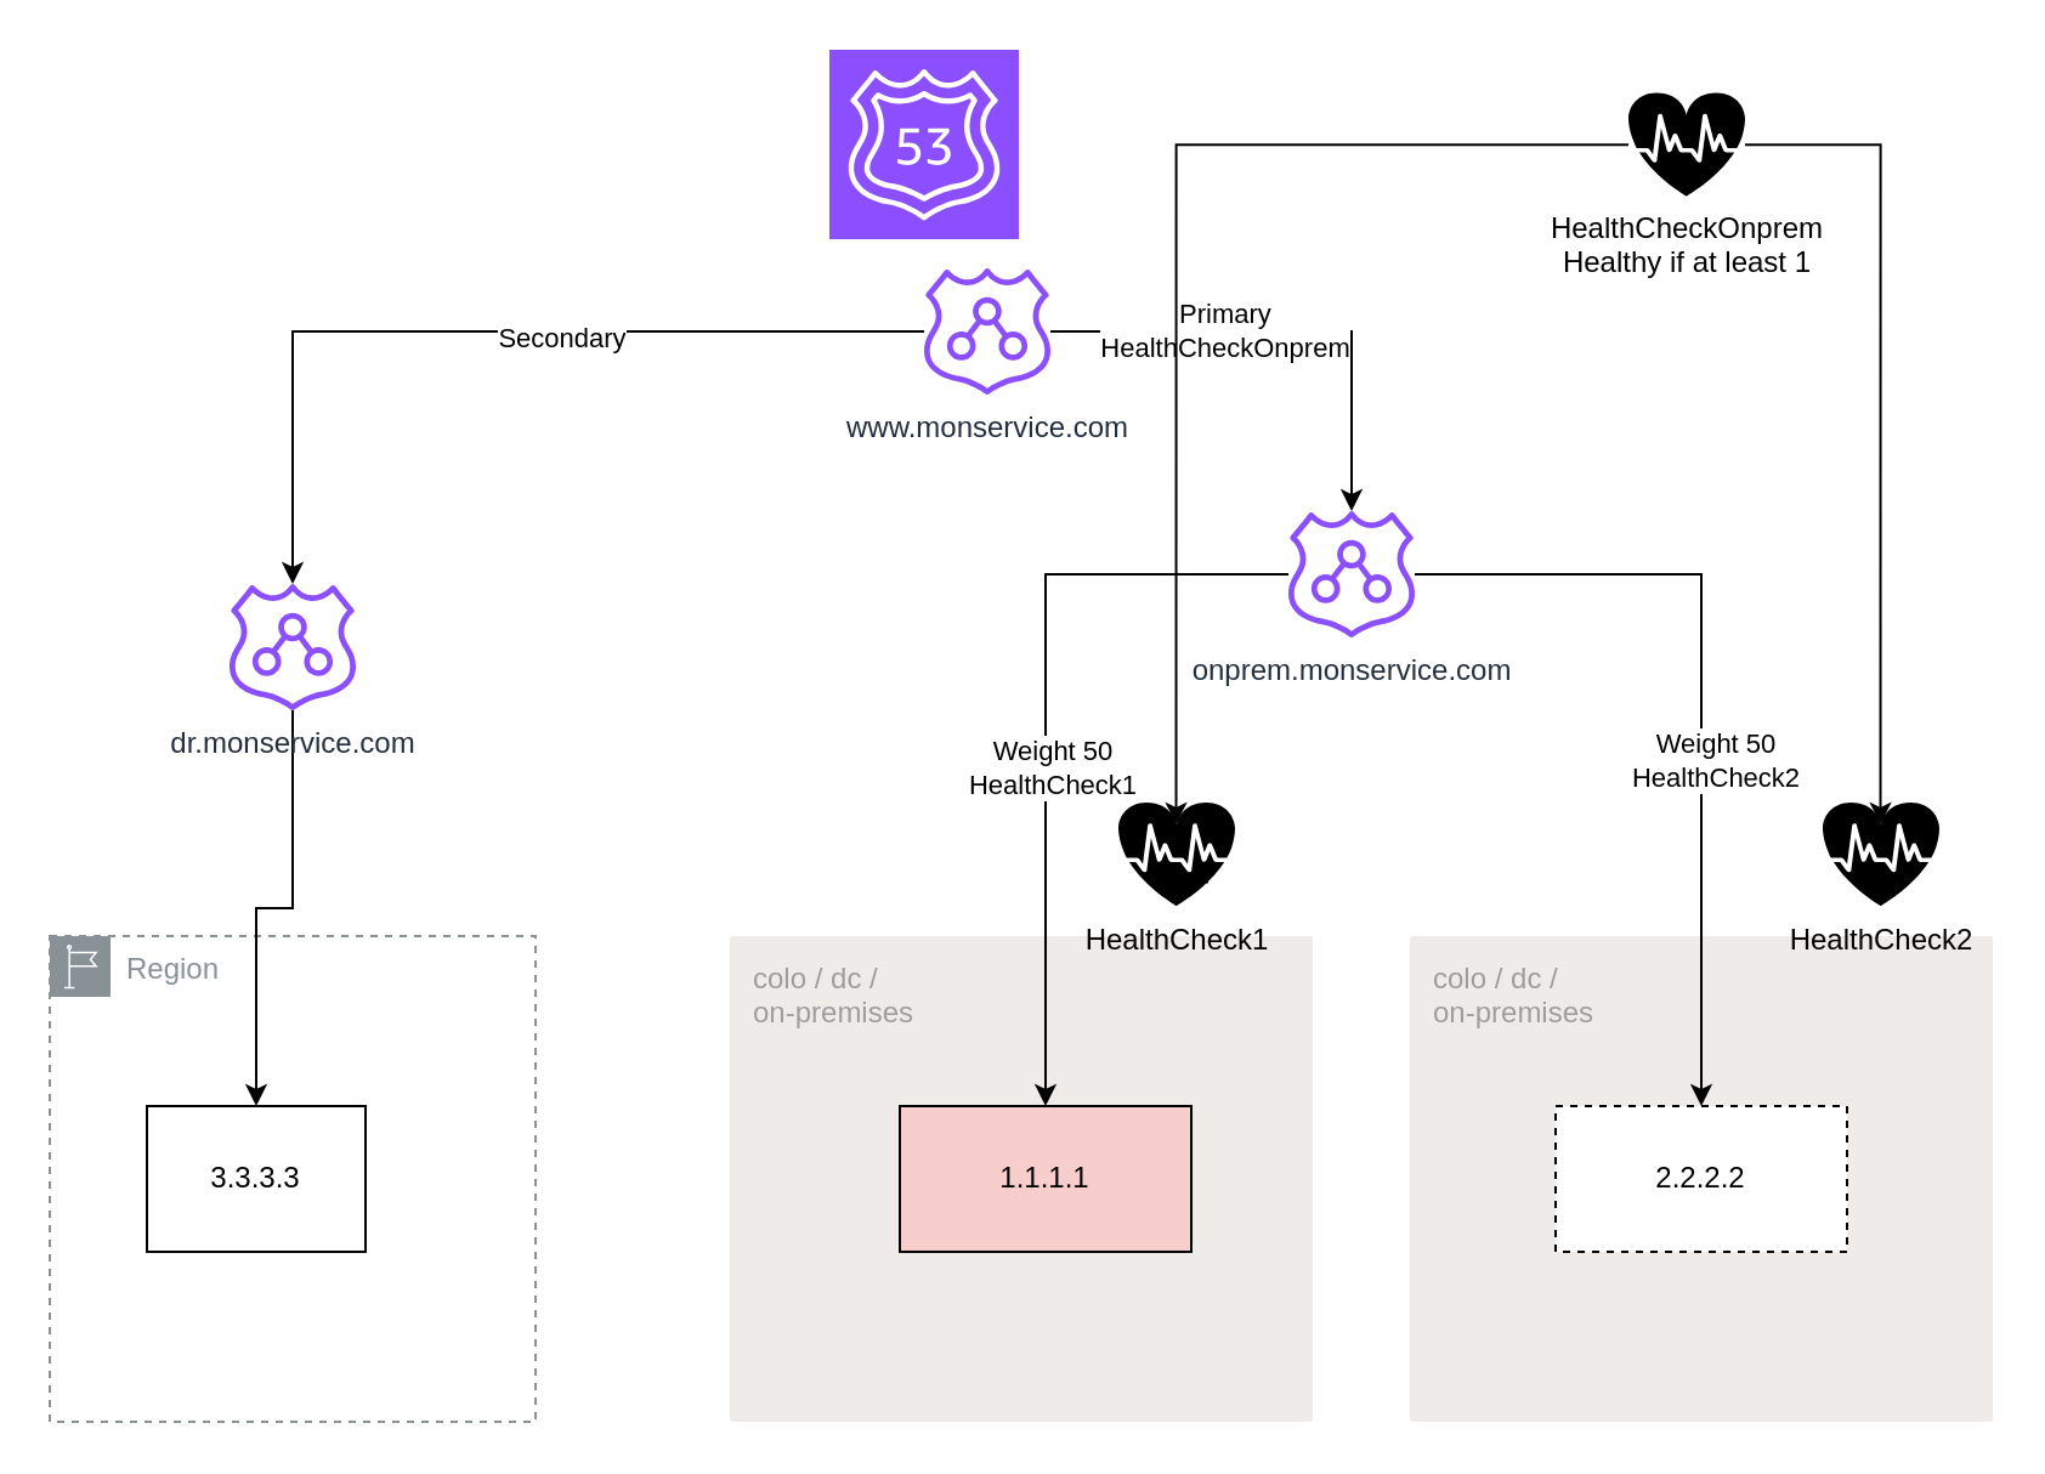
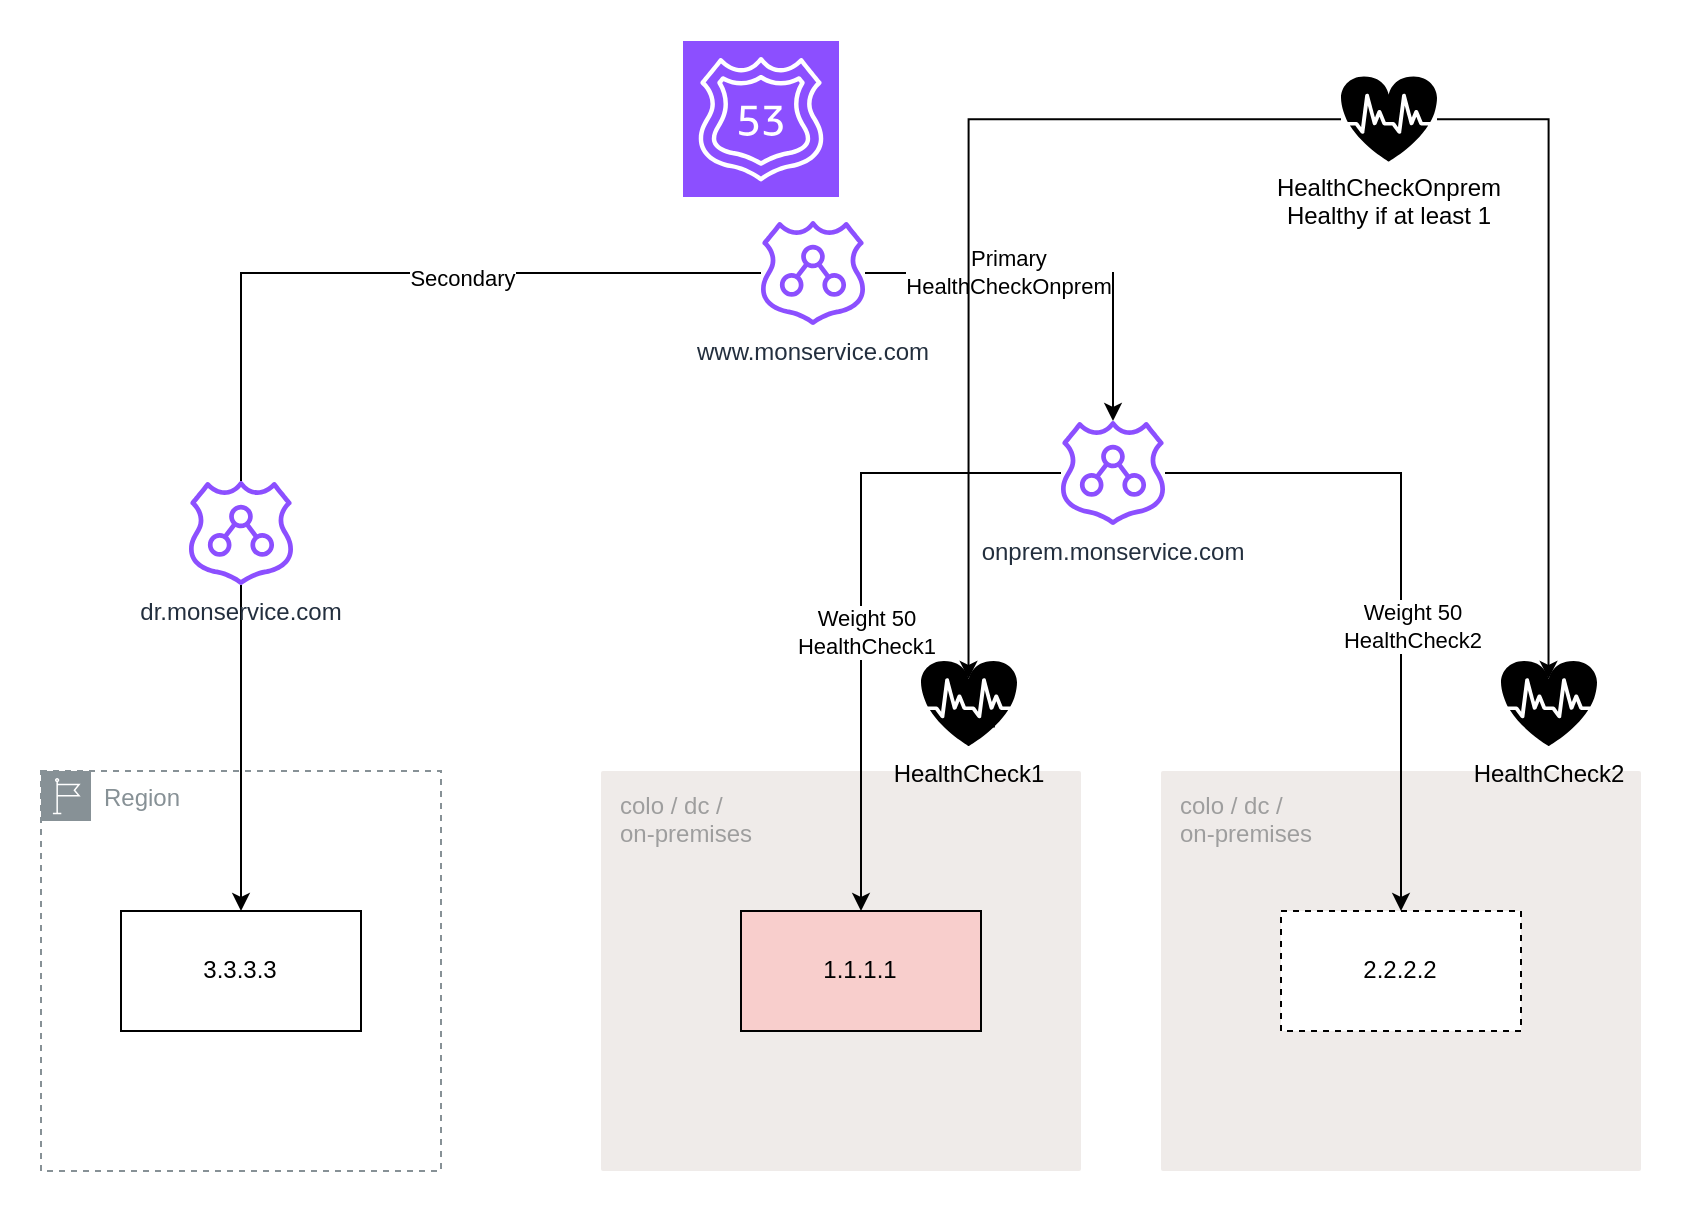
- <mxCell id="10" style="edgeStyle=orthogonalEdgeStyle;rounded=0;orthogonalLoop=1;jettySize=auto;html=1;" edge="1" parent="1" source="12" target="19"><mxGeometry relative="1" as="geometry" /></mxCell>
+ <mxCell id="10" style="edgeStyle=orthogonalEdgeStyle;rounded=0;orthogonalLoop=1;jettySize=auto;html=1;endArrow=none;" edge="1" parent="1" source="12" target="19"><mxGeometry relative="1" as="geometry" /></mxCell>
- <mxCell id="20" value="3.3.3.3" style="rounded=0;whiteSpace=wrap;html=1;" vertex="1" parent="1"><mxGeometry x="60" y="455" width="90" height="60" as="geometry" /></mxCell>
+ <mxCell id="20" value="3.3.3.3" style="rounded=0;whiteSpace=wrap;html=1;" vertex="1" parent="1"><mxGeometry x="60" y="455" width="120" height="60" as="geometry" /></mxCell>
